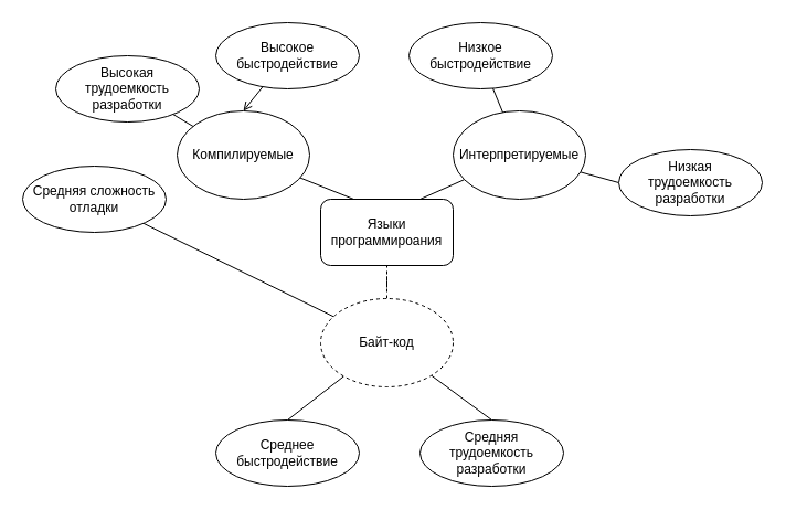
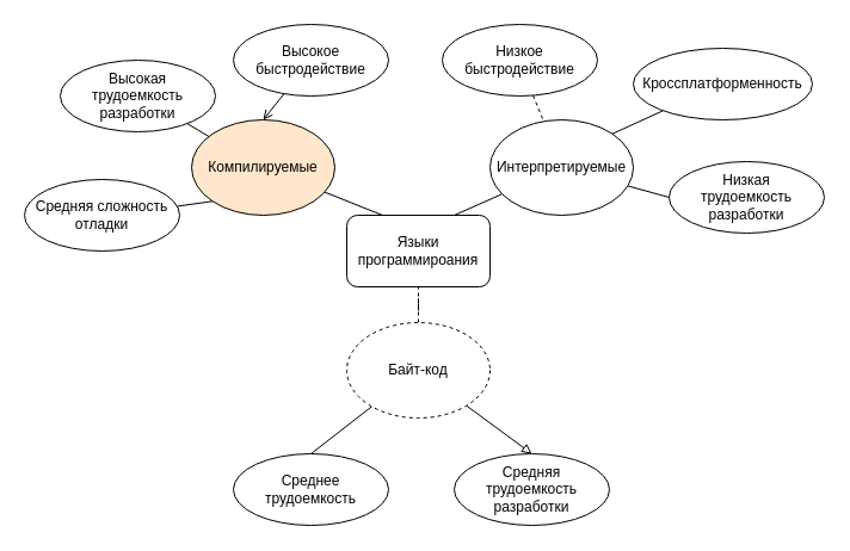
+ <mxCell id="21" value="Кроссплатформенность" style="ellipse;whiteSpace=wrap;html=1;" vertex="1" parent="1"><mxGeometry x="530" y="40" width="150" height="60" as="geometry" /></mxCell>
- <mxCell id="18" style="rounded=0;orthogonalLoop=1;jettySize=auto;html=1;endArrow=none;endFill=0;" edge="1" parent="1" source="19" target="7"><mxGeometry relative="1" as="geometry" /></mxCell>
+ <mxCell id="18" style="rounded=0;orthogonalLoop=1;jettySize=auto;html=1;endArrow=none;endFill=0;dashed=1;" edge="1" parent="1" source="19" target="7"><mxGeometry relative="1" as="geometry" /></mxCell>
+ <mxCell id="20" style="rounded=0;orthogonalLoop=1;jettySize=auto;html=1;entryX=1;entryY=0;entryDx=0;entryDy=0;endArrow=none;endFill=0;" edge="1" parent="1" source="21" target="7"><mxGeometry relative="1" as="geometry" /></mxCell>
- <mxCell id="4" value="Компилируемые" style="ellipse;whiteSpace=wrap;html=1;" vertex="1" parent="1"><mxGeometry x="160" y="100" width="120" height="80" as="geometry" /></mxCell>
+ <mxCell id="4" value="Компилируемые" style="ellipse;whiteSpace=wrap;html=1;fillColor=#ffe6cc;" vertex="1" parent="1"><mxGeometry x="160" y="100" width="120" height="80" as="geometry" /></mxCell>
- <mxCell id="16" style="rounded=0;orthogonalLoop=1;jettySize=auto;html=1;endArrow=none;endFill=0;" edge="1" parent="1" source="17" target="11"><mxGeometry relative="1" as="geometry" /></mxCell>
+ <mxCell id="16" style="rounded=0;orthogonalLoop=1;jettySize=auto;html=1;entryX=0;entryY=1;entryDx=0;entryDy=0;endArrow=none;endFill=0;" edge="1" parent="1" source="17" target="4"><mxGeometry relative="1" as="geometry" /></mxCell>
- <mxCell id="10" style="rounded=0;orthogonalLoop=1;jettySize=auto;html=1;entryX=0.5;entryY=0;entryDx=0;entryDy=0;endArrow=none;endFill=0;" edge="1" parent="1" source="11" target="24"><mxGeometry relative="1" as="geometry" /></mxCell>
+ <mxCell id="10" style="rounded=0;orthogonalLoop=1;jettySize=auto;html=1;entryX=0.5;entryY=0;entryDx=0;entryDy=0;endArrow=block;endFill=0;" edge="1" parent="1" source="11" target="24"><mxGeometry relative="1" as="geometry" /></mxCell>
- <mxCell id="23" value="Среднее быстродействие" style="ellipse;whiteSpace=wrap;html=1;" vertex="1" parent="1"><mxGeometry x="195" y="380" width="130" height="60" as="geometry" /></mxCell>
+ <mxCell id="23" value="Среднее трудоемкость" style="ellipse;whiteSpace=wrap;html=1;" vertex="1" parent="1"><mxGeometry x="195" y="380" width="130" height="60" as="geometry" /></mxCell>
